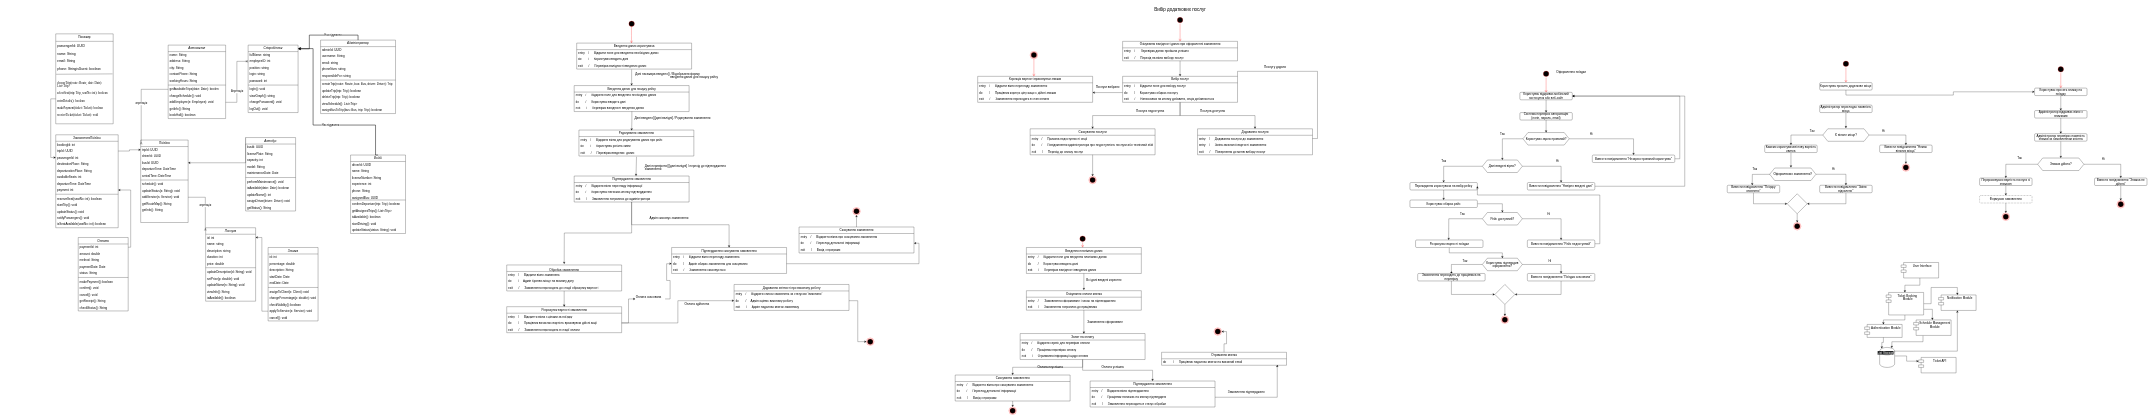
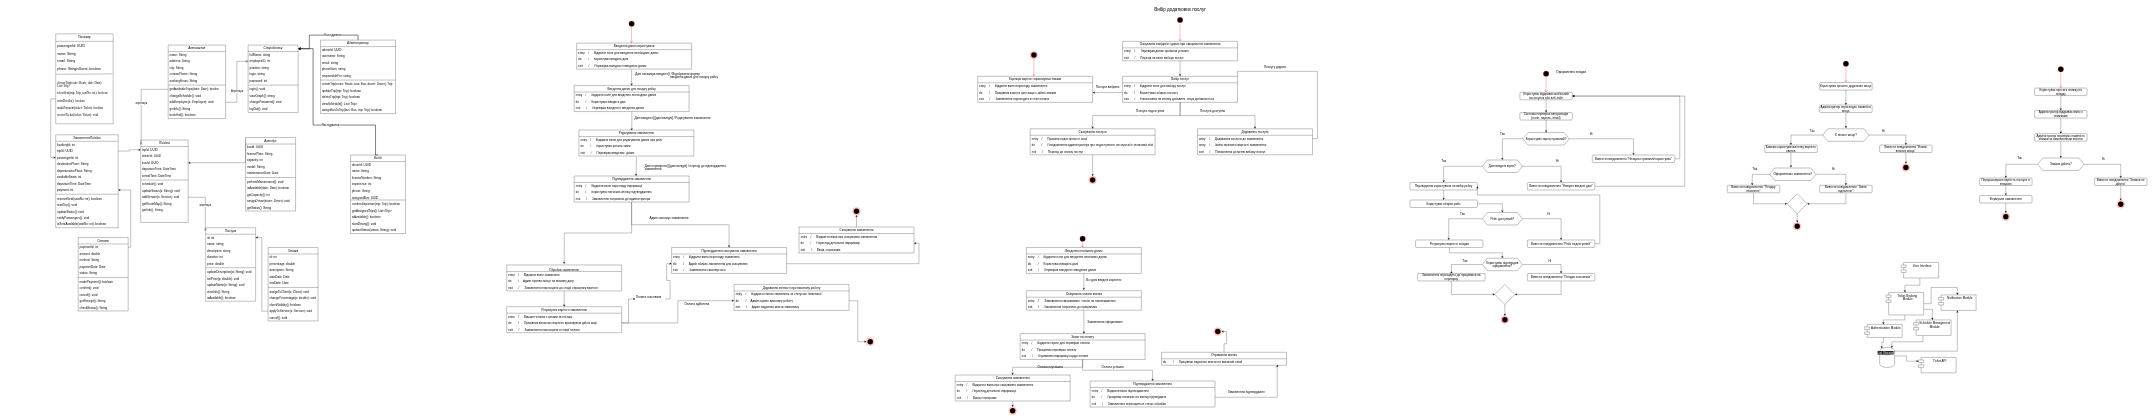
- <mxCell id="322" style="edgeStyle=orthogonalEdgeStyle;rounded=0;orthogonalLoop=1;jettySize=auto;html=1;exitX=0.5;exitY=1;exitDx=0;exitDy=0;" edge="1" parent="1" source="323" target="351"><mxGeometry relative="1" as="geometry" /></mxCell>
+ <mxCell id="322" style="edgeStyle=orthogonalEdgeStyle;rounded=0;orthogonalLoop=1;jettySize=auto;html=1;exitX=0.5;exitY=1;exitDx=0;exitDy=0;entryX=0.5;entryY=0;entryDx=0;entryDy=0;" edge="1" parent="1" source="323" target="325"><mxGeometry relative="1" as="geometry" /></mxCell>
- <mxCell id="140" value="updateName(): int" style="text;align=left;verticalAlign=top;spacingLeft=4;spacingRight=4;overflow=hidden;rotatable=0;points=[[0,0.5],[1,0.5]];portConstraint=eastwest;" vertex="1" parent="131"><mxGeometry y="216" width="200" height="26" as="geometry" /></mxCell>
+ <mxCell id="140" value="getCapacity(): int" style="text;align=left;verticalAlign=top;spacingLeft=4;spacingRight=4;overflow=hidden;rotatable=0;points=[[0,0.5],[1,0.5]];portConstraint=eastwest;" vertex="1" parent="131"><mxGeometry y="216" width="200" height="26" as="geometry" /></mxCell>
- <mxCell id="365" value="Формуємо замовлення" style="rounded=1;whiteSpace=wrap;html=1;dashed=1;" vertex="1" parent="1"><mxGeometry x="7920" y="782" width="210" height="30" as="geometry" /></mxCell>
+ <mxCell id="365" value="Формуємо замовлення" style="rounded=1;whiteSpace=wrap;html=1;" vertex="1" parent="1"><mxGeometry x="7920" y="782" width="210" height="30" as="geometry" /></mxCell>
